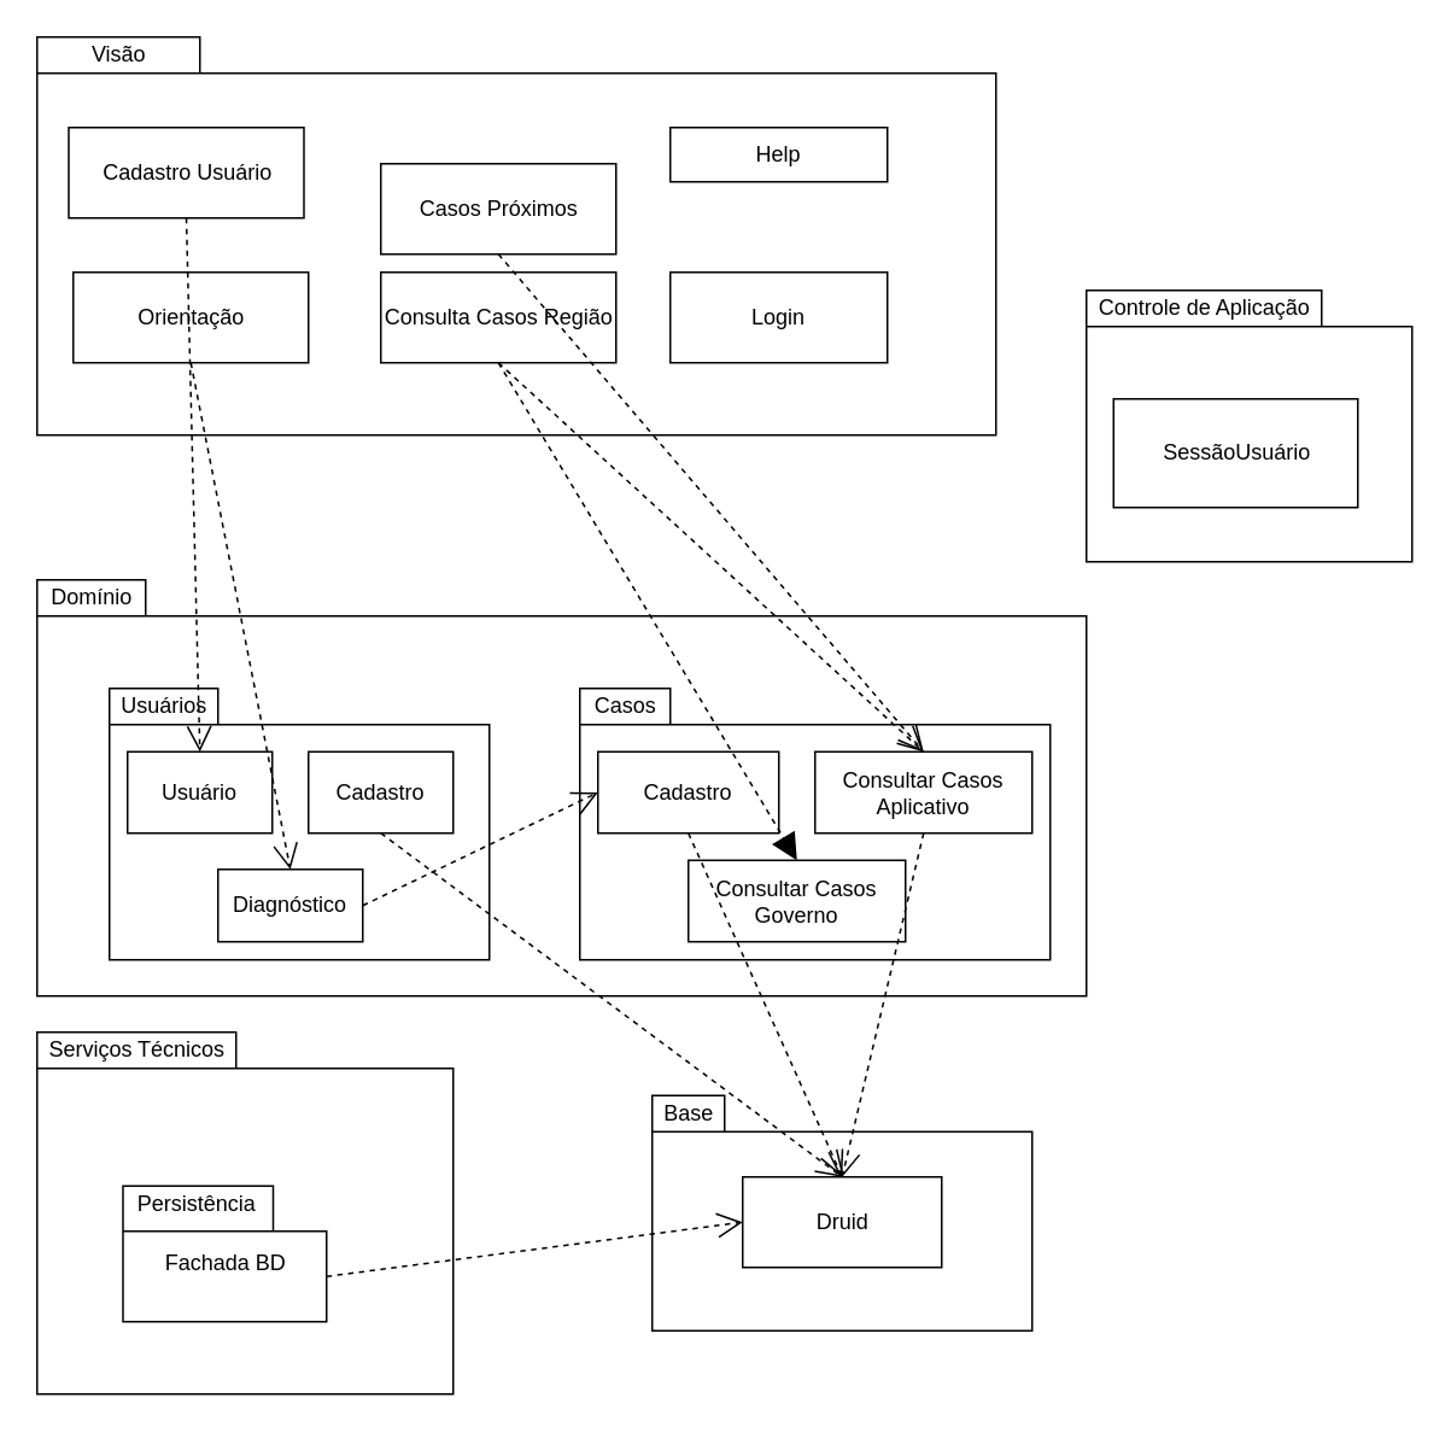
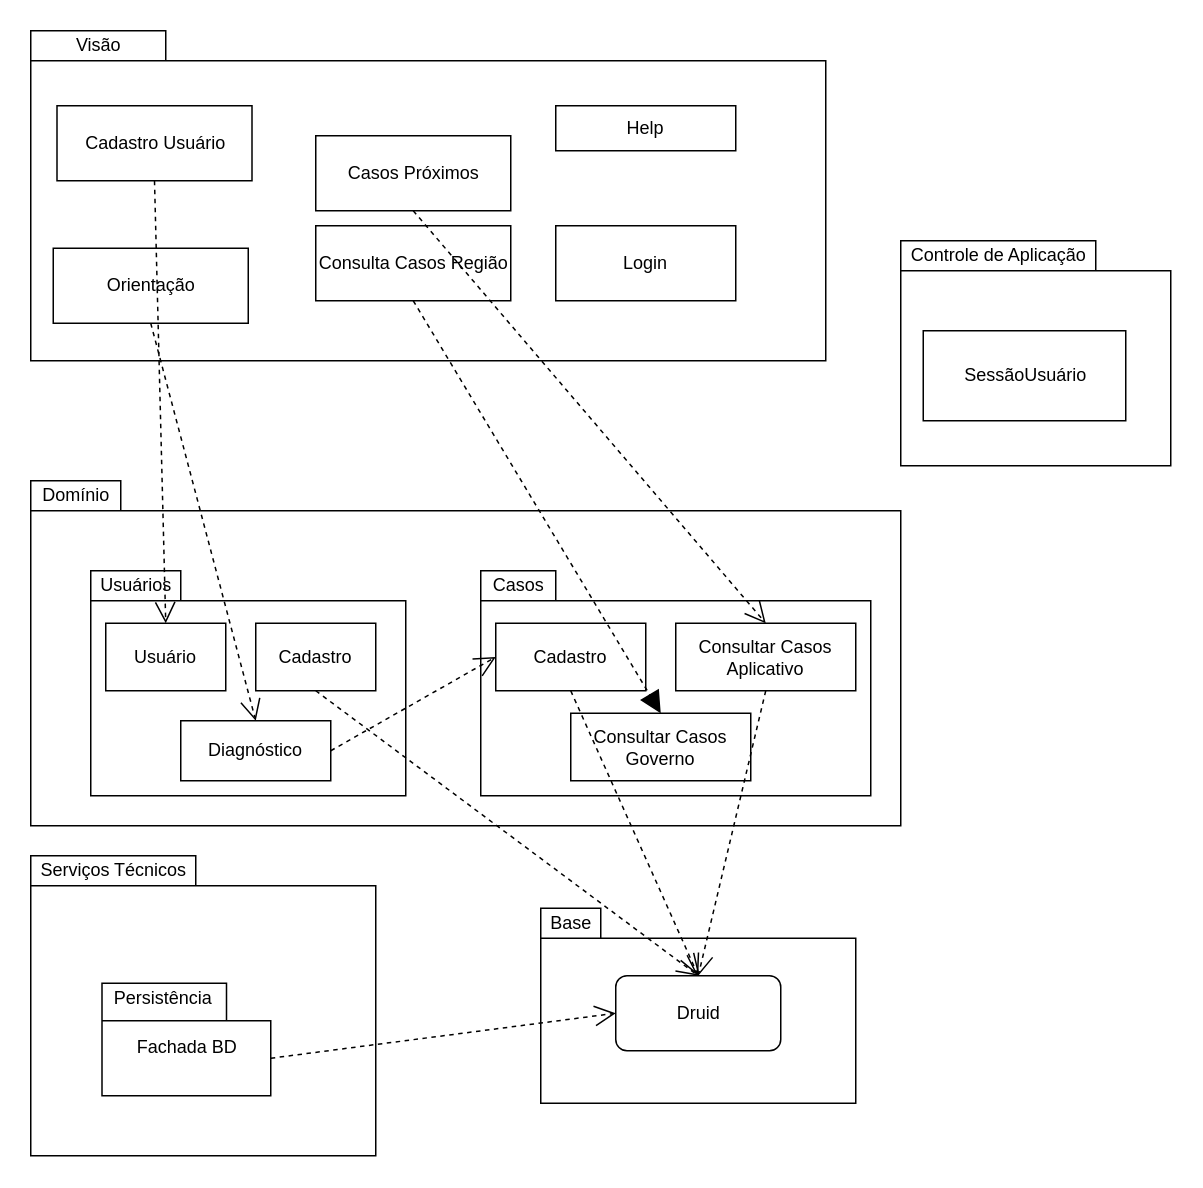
- <mxCell id="5" value="Orientação" style="html=1;" parent="1" vertex="1"><mxGeometry x="40" y="150" width="130" height="50" as="geometry" /></mxCell>
+ <mxCell id="5" value="Orientação" style="html=1;" parent="1" vertex="1"><mxGeometry x="35" y="165" width="130" height="50" as="geometry" /></mxCell>
- <mxCell id="32" value="" style="endArrow=open;endSize=12;dashed=1;html=1;exitX=0.5;exitY=1;exitDx=0;exitDy=0;entryX=0.5;entryY=0;entryDx=0;entryDy=0;" edge="1" parent="1" source="7" target="28"><mxGeometry x="0.125" y="-40" width="160" relative="1" as="geometry"><mxPoint x="442.5" y="130" as="sourcePoint" /><mxPoint x="450" y="385" as="targetPoint" /><Array as="points" /><mxPoint as="offset" /></mxGeometry></mxCell>
- <mxCell id="24" value="Diagnóstico" style="whiteSpace=wrap;html=1;" vertex="1" parent="1"><mxGeometry x="120" y="480" width="80" height="40" as="geometry" /></mxCell>
+ <mxCell id="24" value="Diagnóstico" style="whiteSpace=wrap;html=1;" vertex="1" parent="1"><mxGeometry x="120" y="480" width="100" height="40" as="geometry" /></mxCell>
- <mxCell id="15" value="Druid" style="html=1;" parent="1" vertex="1"><mxGeometry x="410" y="650" width="110" height="50" as="geometry" /></mxCell>
+ <mxCell id="15" value="Druid" style="html=1;rounded=1;" parent="1" vertex="1"><mxGeometry x="410" y="650" width="110" height="50" as="geometry" /></mxCell>
